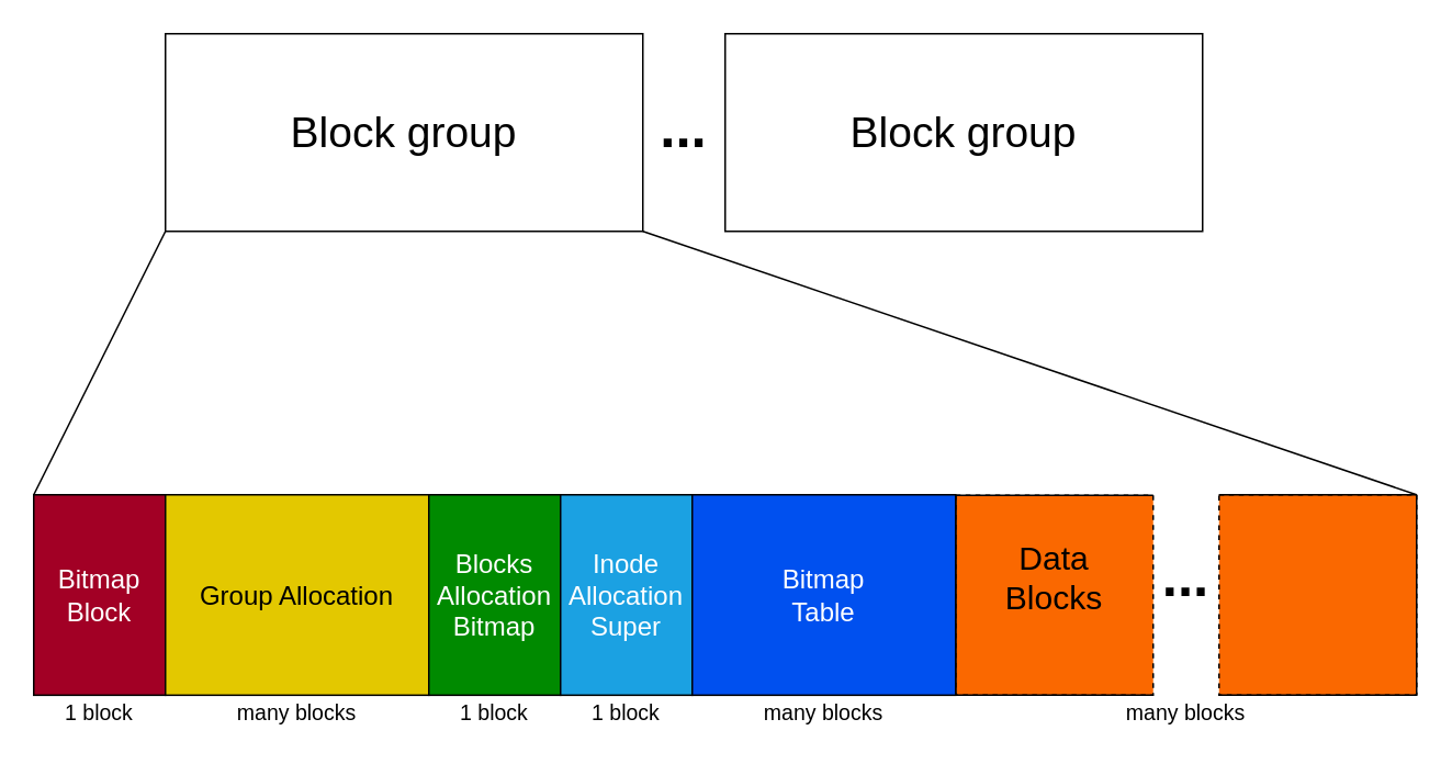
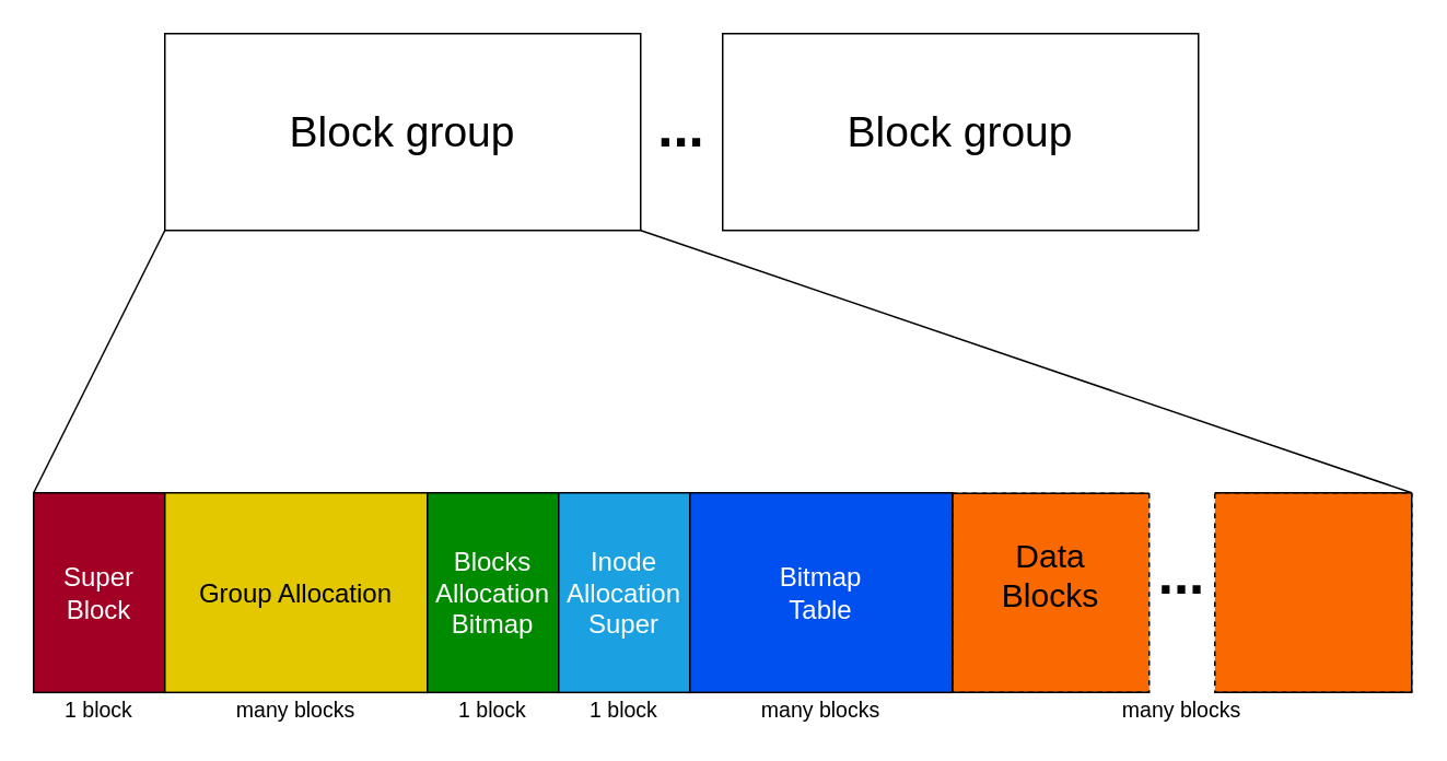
- <mxCell id="11" value="Bitmap&lt;br&gt;Block" style="rounded=0;whiteSpace=wrap;html=1;fillColor=#a20025;fontColor=#ffffff;strokeColor=#000000;fontSize=16;" vertex="1" parent="1"><mxGeometry x="20" y="300" width="80" height="121.72" as="geometry" /></mxCell>
+ <mxCell id="11" value="Super&lt;br&gt;Block" style="rounded=0;whiteSpace=wrap;html=1;fillColor=#a20025;fontColor=#ffffff;strokeColor=#000000;fontSize=16;" vertex="1" parent="1"><mxGeometry x="20" y="300" width="80" height="121.72" as="geometry" /></mxCell>
